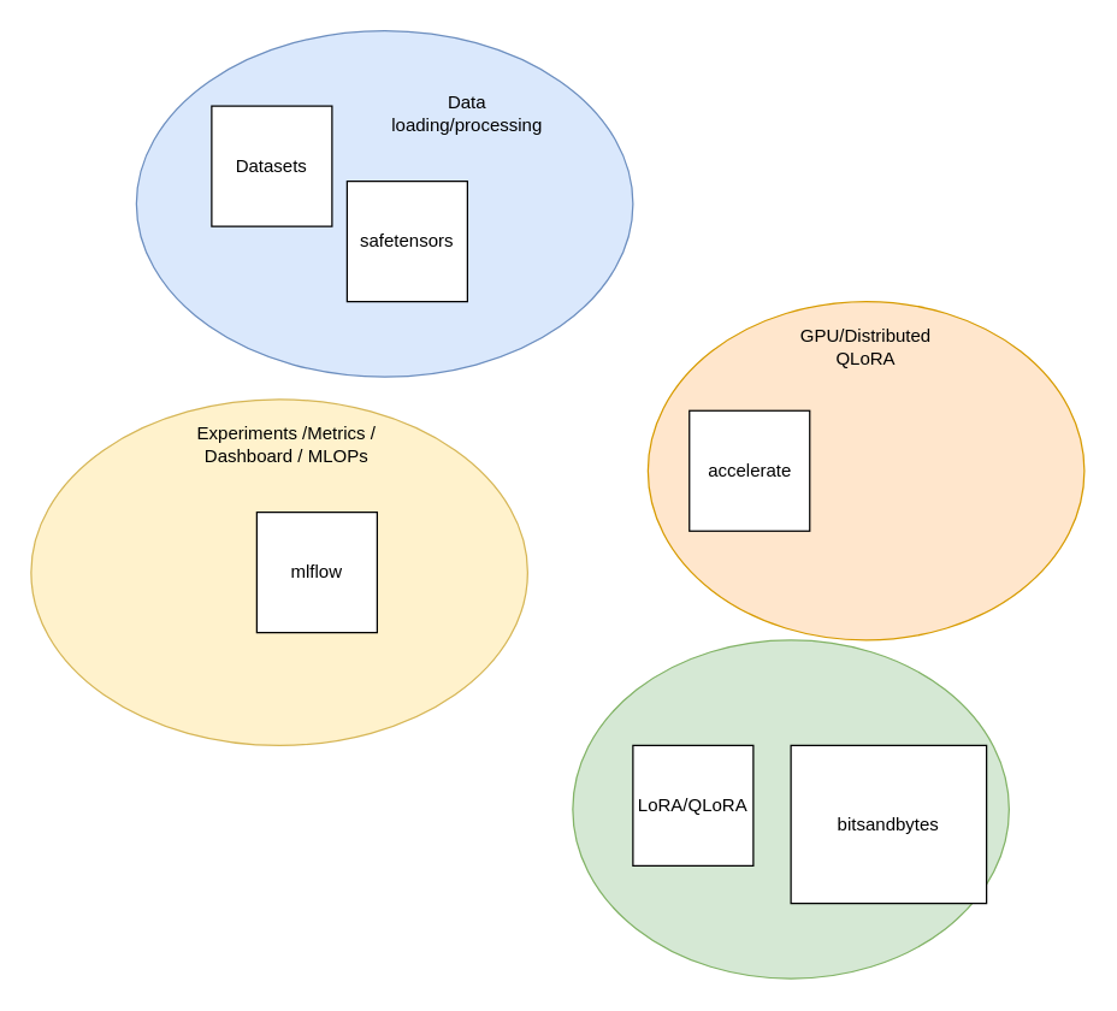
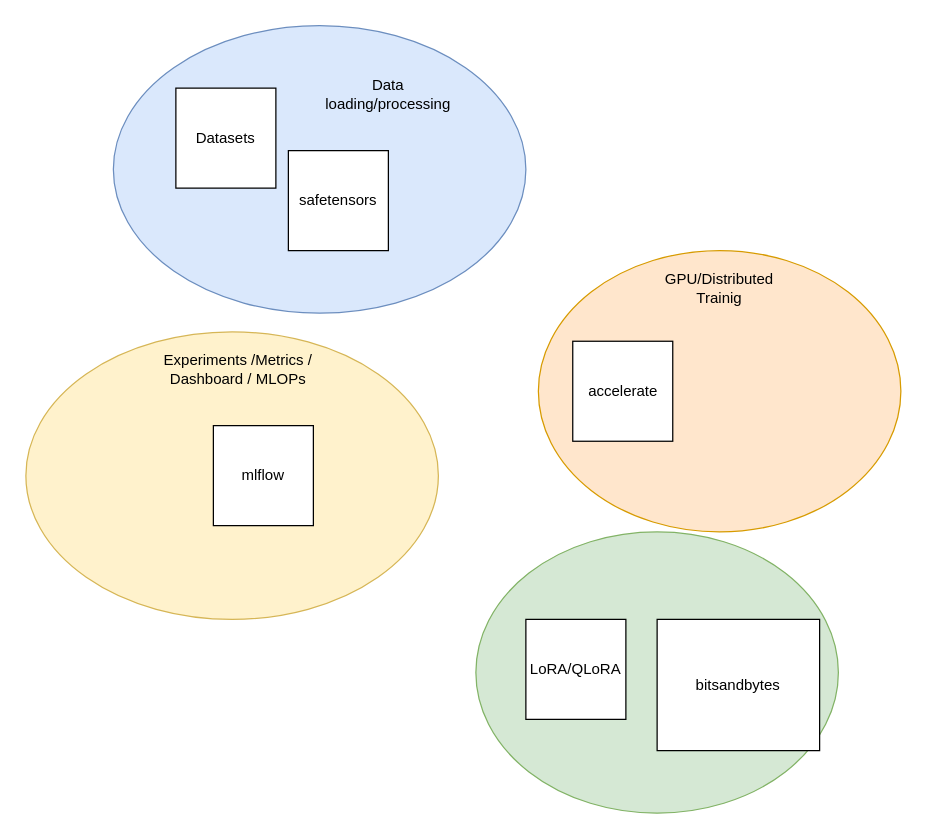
- <mxCell id="8" value="GPU/Distributed QLoRA" style="text;strokeColor=none;align=center;fillColor=none;html=1;verticalAlign=middle;whiteSpace=wrap;rounded=0;" vertex="1" parent="1"><mxGeometry x="545" y="215" width="60" height="30" as="geometry" /></mxCell>
+ <mxCell id="8" value="GPU/Distributed Trainig" style="text;strokeColor=none;align=center;fillColor=none;html=1;verticalAlign=middle;whiteSpace=wrap;rounded=0;" vertex="1" parent="1"><mxGeometry x="545" y="215" width="60" height="30" as="geometry" /></mxCell>
